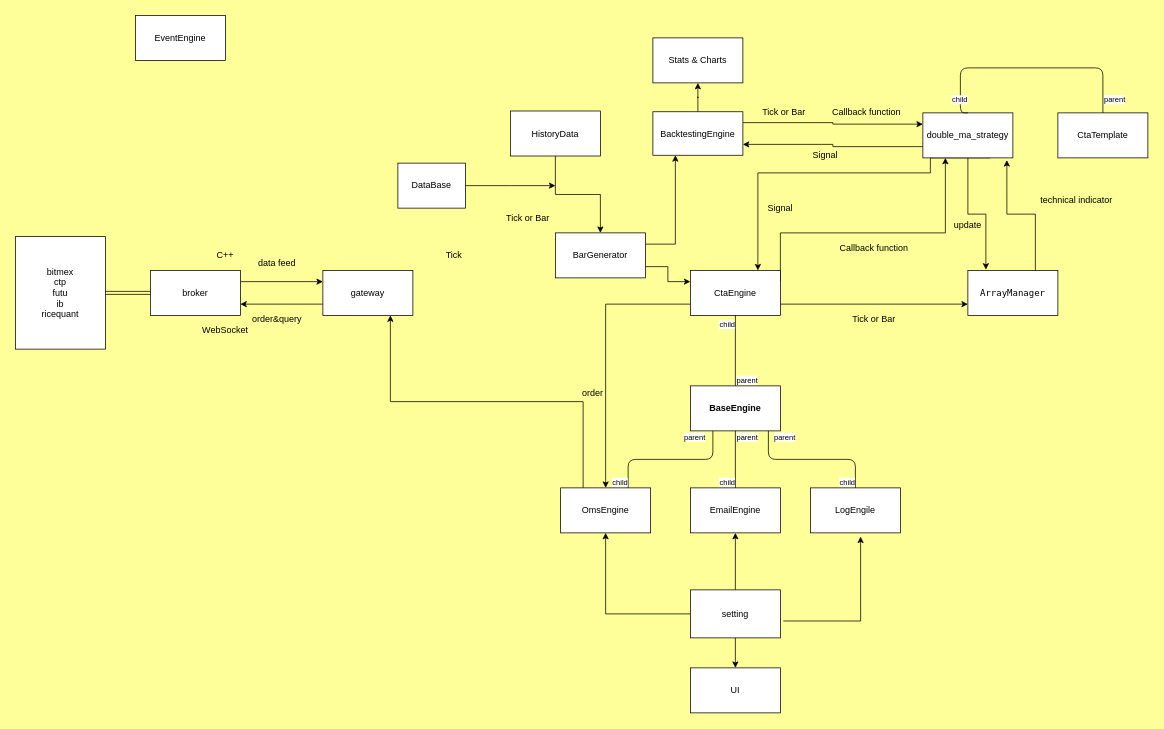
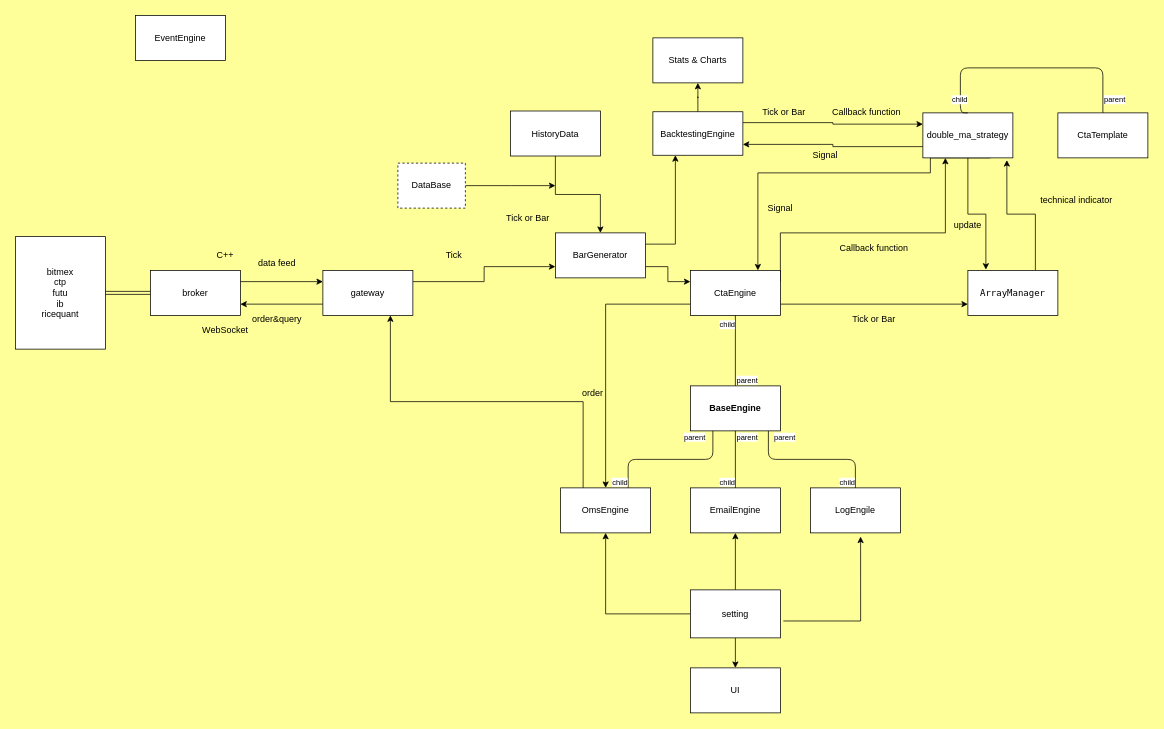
- <mxCell id="60" value="DataBase" style="rounded=0;whiteSpace=wrap;html=1;" parent="1" vertex="1"><mxGeometry x="530" y="217" width="90" height="60" as="geometry" /></mxCell>
+ <mxCell id="60" value="DataBase" style="rounded=0;whiteSpace=wrap;html=1;dashed=1;" parent="1" vertex="1"><mxGeometry x="530" y="217" width="90" height="60" as="geometry" /></mxCell>
+ <mxCell id="5" style="edgeStyle=orthogonalEdgeStyle;rounded=0;orthogonalLoop=1;jettySize=auto;html=1;exitX=1;exitY=0.25;exitDx=0;exitDy=0;entryX=0;entryY=0.75;entryDx=0;entryDy=0;" parent="1" source="6" target="29" edge="1"><mxGeometry relative="1" as="geometry" /></mxCell>
